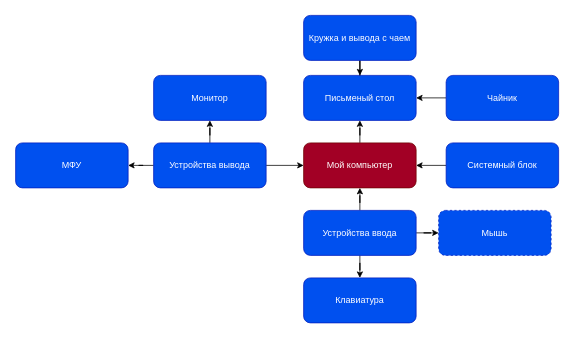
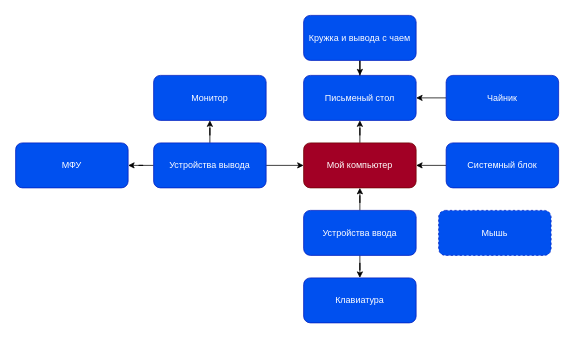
- <mxCell id="9" value="" style="edgeStyle=orthogonalEdgeStyle;rounded=0;orthogonalLoop=1;jettySize=auto;html=1;" edge="1" parent="1" source="10" target="4"><mxGeometry relative="1" as="geometry" /></mxCell>
